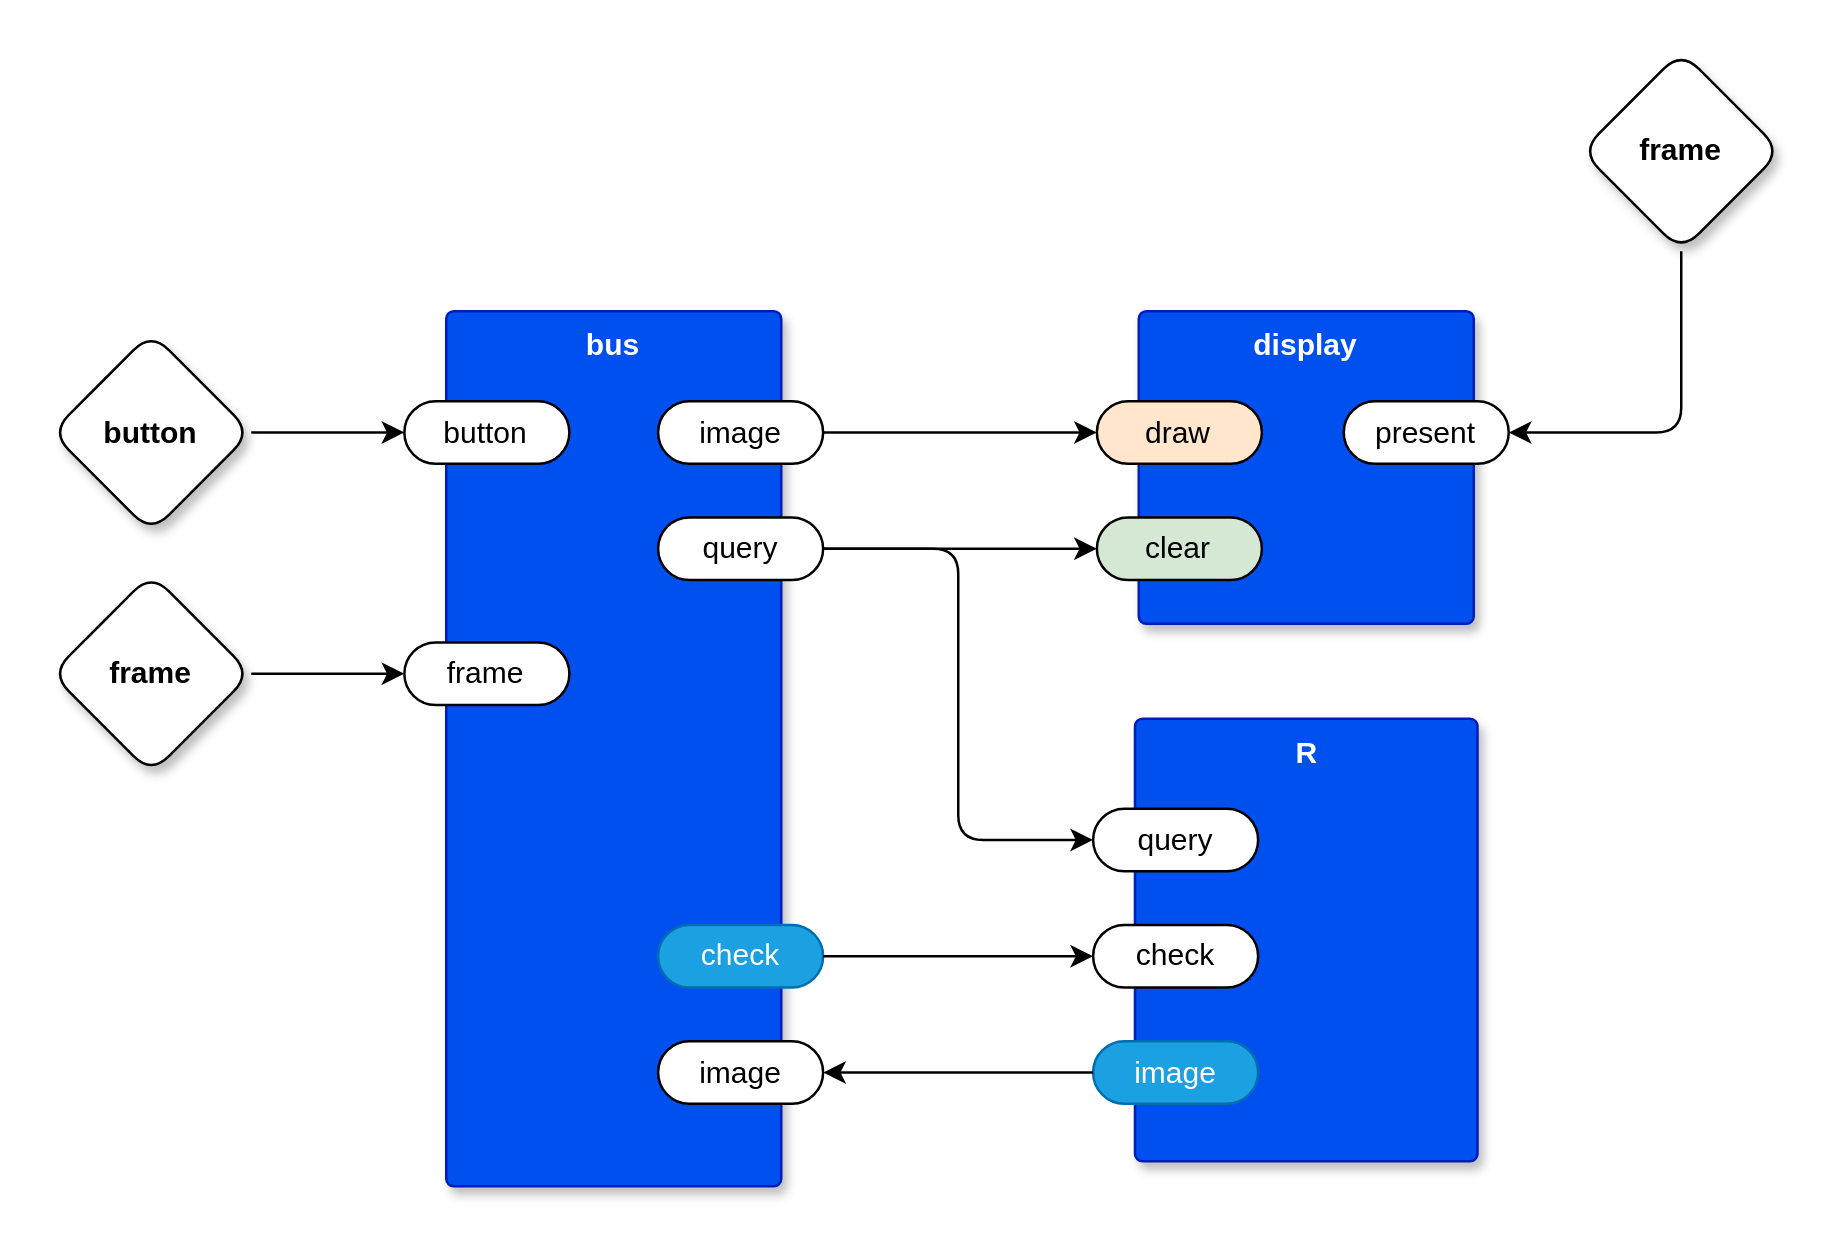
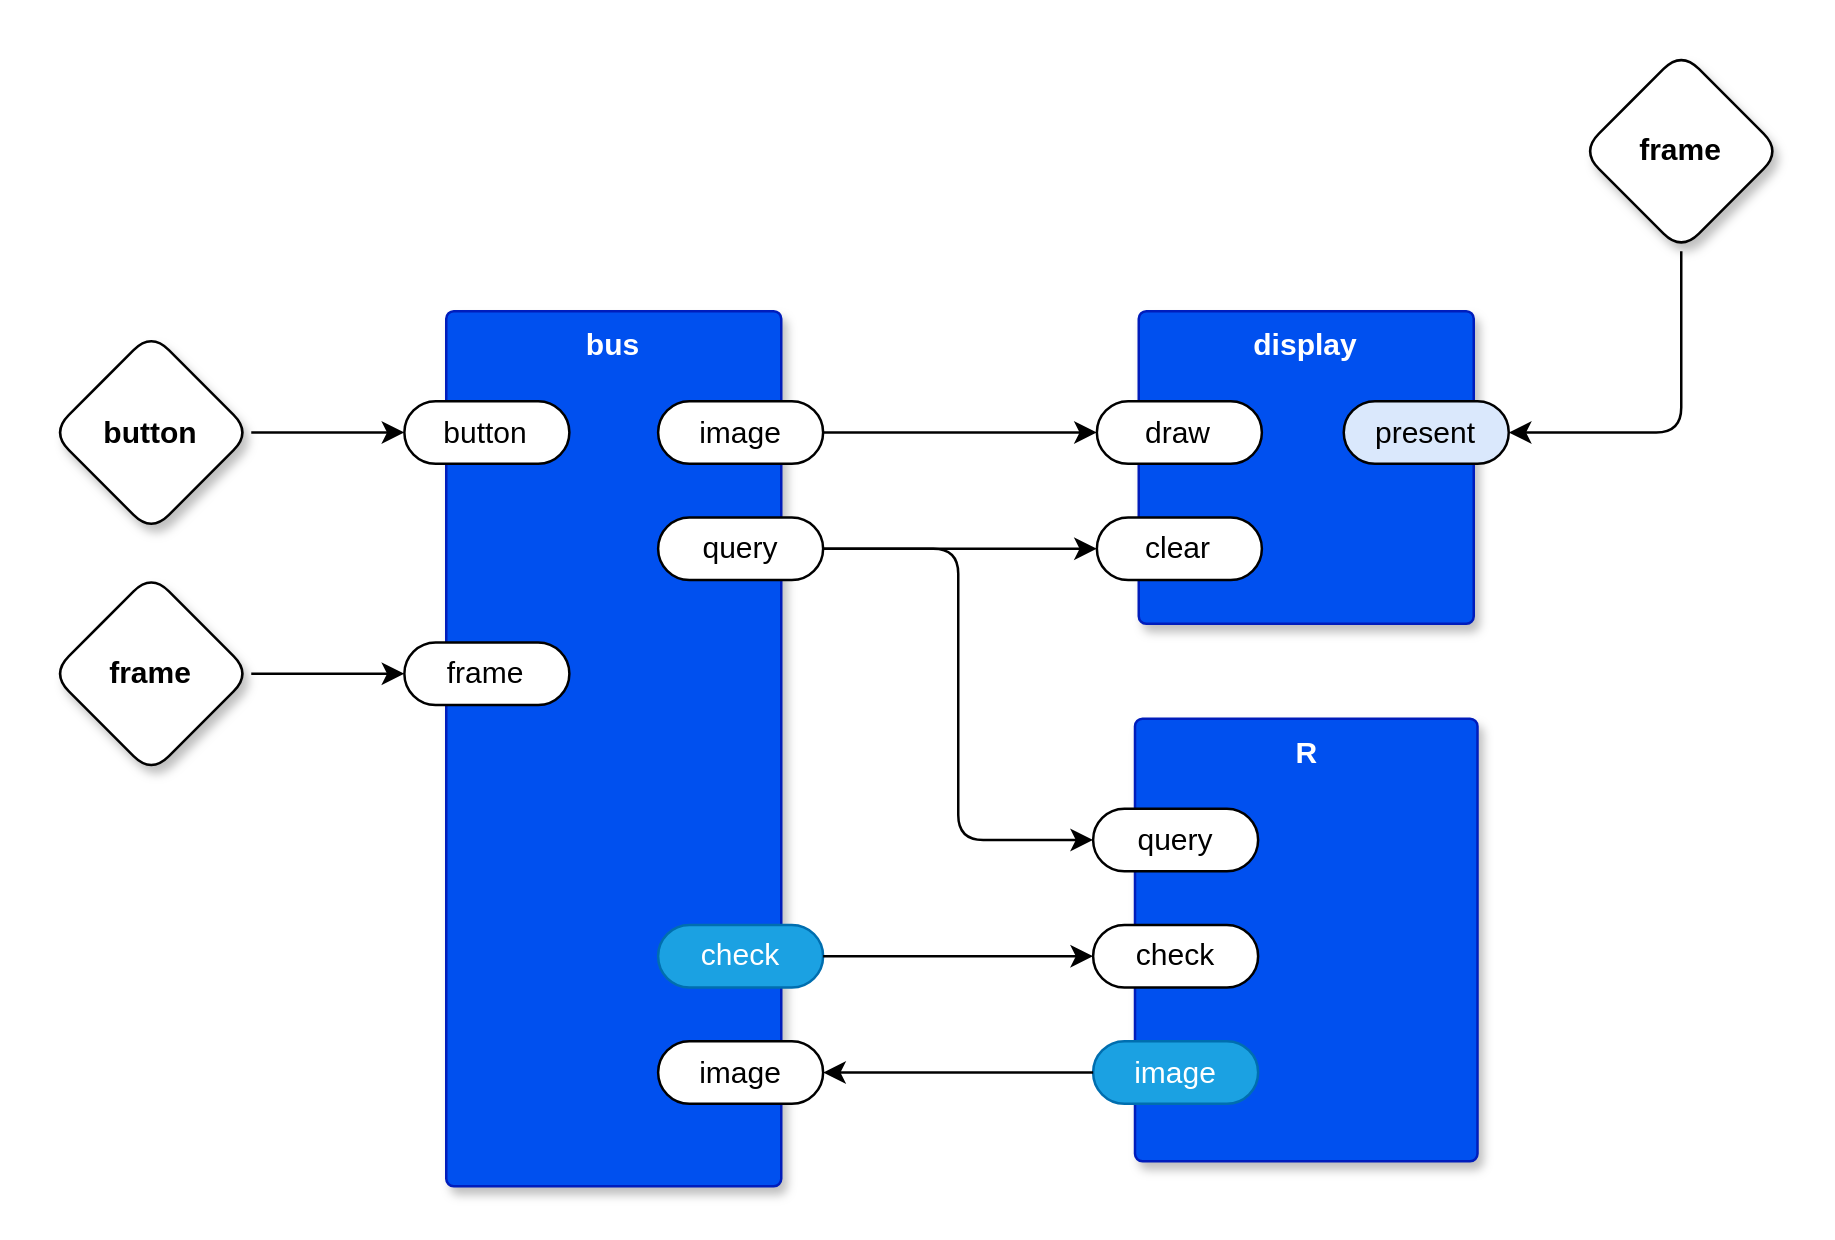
- <mxCell id="7" value="draw" style="rounded=1;whiteSpace=wrap;html=1;sketch=0;points=[[0,0.5,0,0,0],[1,0.5,0,0,0]];arcSize=50;fillColor=#ffe6cc;" parent="6" vertex="1"><mxGeometry x="-16.75" y="36" width="66" height="25" as="geometry" /></mxCell>
+ <mxCell id="7" value="draw" style="rounded=1;whiteSpace=wrap;html=1;sketch=0;points=[[0,0.5,0,0,0],[1,0.5,0,0,0]];arcSize=50;" parent="6" vertex="1"><mxGeometry x="-16.75" y="36" width="66" height="25" as="geometry" /></mxCell>
- <mxCell id="9" value="present" style="rounded=1;whiteSpace=wrap;html=1;sketch=0;points=[[0,0.5,0,0,0],[1,0.5,0,0,0]];arcSize=50;" vertex="1" parent="6"><mxGeometry x="82" y="36" width="66" height="25" as="geometry" /></mxCell>
+ <mxCell id="9" value="present" style="rounded=1;whiteSpace=wrap;html=1;sketch=0;points=[[0,0.5,0,0,0],[1,0.5,0,0,0]];arcSize=50;fillColor=#dae8fc;" vertex="1" parent="6"><mxGeometry x="82" y="36" width="66" height="25" as="geometry" /></mxCell>
- <mxCell id="8" value="clear" style="rounded=1;whiteSpace=wrap;html=1;sketch=0;points=[[0,0.5,0,0,0],[1,0.5,0,0,0]];arcSize=50;fillColor=#d5e8d4;" parent="6" vertex="1"><mxGeometry x="-16.75" y="82.5" width="66" height="25" as="geometry" /></mxCell>
+ <mxCell id="8" value="clear" style="rounded=1;whiteSpace=wrap;html=1;sketch=0;points=[[0,0.5,0,0,0],[1,0.5,0,0,0]];arcSize=50;" parent="6" vertex="1"><mxGeometry x="-16.75" y="82.5" width="66" height="25" as="geometry" /></mxCell>
